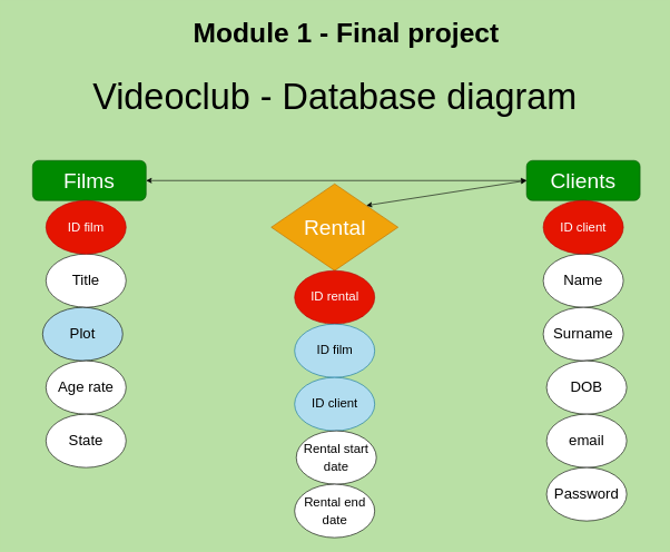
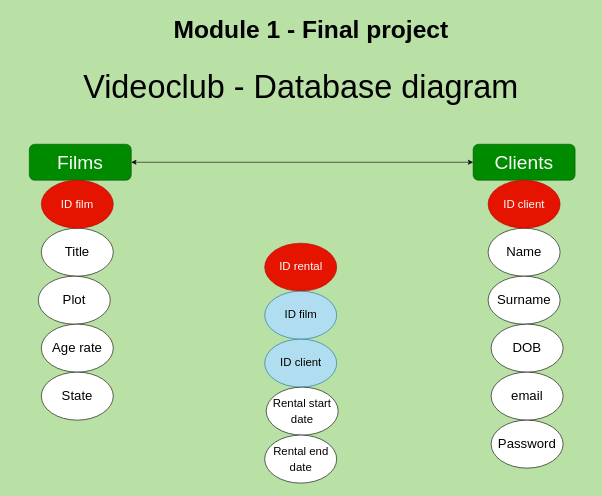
- <mxCell id="17" value="" style="endArrow=classic;startArrow=classic;html=1;fontSize=32;exitX=1;exitY=0;exitDx=0;exitDy=0;entryX=0;entryY=0.5;entryDx=0;entryDy=0;" parent="1" source="15" target="7" edge="1"><mxGeometry width="50" height="50" relative="1" as="geometry"><mxPoint x="638" y="365" as="sourcePoint" /><mxPoint x="688" y="315" as="targetPoint" /></mxGeometry></mxCell>
- <mxCell id="15" value="Rental" style="rhombus;whiteSpace=wrap;html=1;fontSize=32;fillColor=#f0a30a;strokeColor=#BD7000;fontColor=#ffffff;" parent="1" vertex="1"><mxGeometry x="405.5" y="275" width="190" height="130" as="geometry" /></mxCell>
- <mxCell id="4" value="Plot" style="ellipse;whiteSpace=wrap;html=1;fontSize=22;fillColor=#b1ddf0;" parent="1" vertex="1"><mxGeometry x="63" y="460" width="120" height="80" as="geometry" /></mxCell>
+ <mxCell id="4" value="Plot" style="ellipse;whiteSpace=wrap;html=1;fontSize=22;" parent="1" vertex="1"><mxGeometry x="63" y="460" width="120" height="80" as="geometry" /></mxCell>
